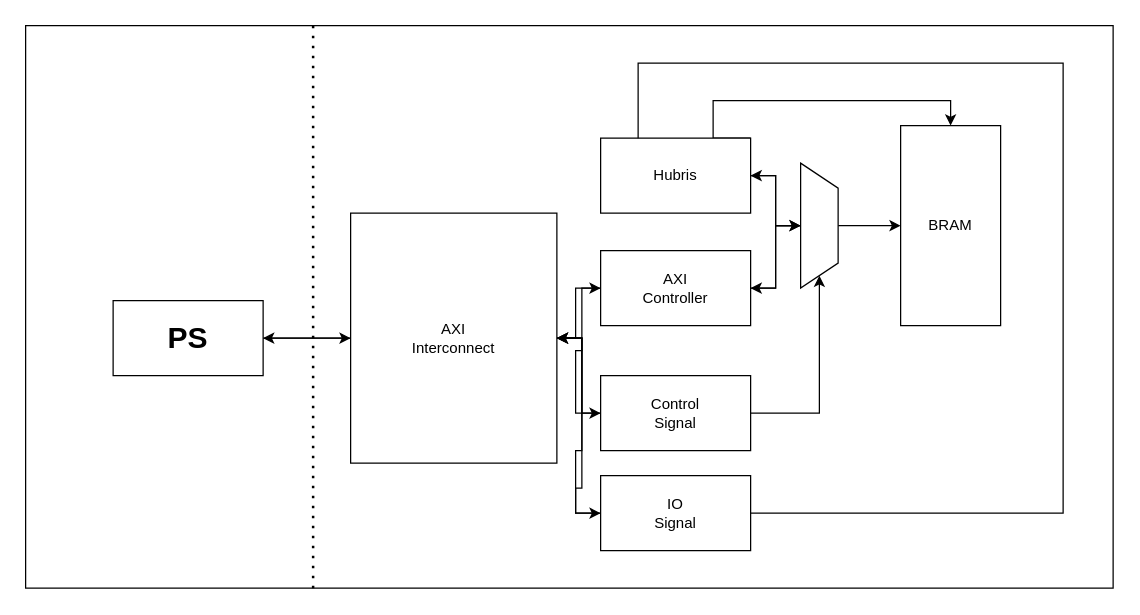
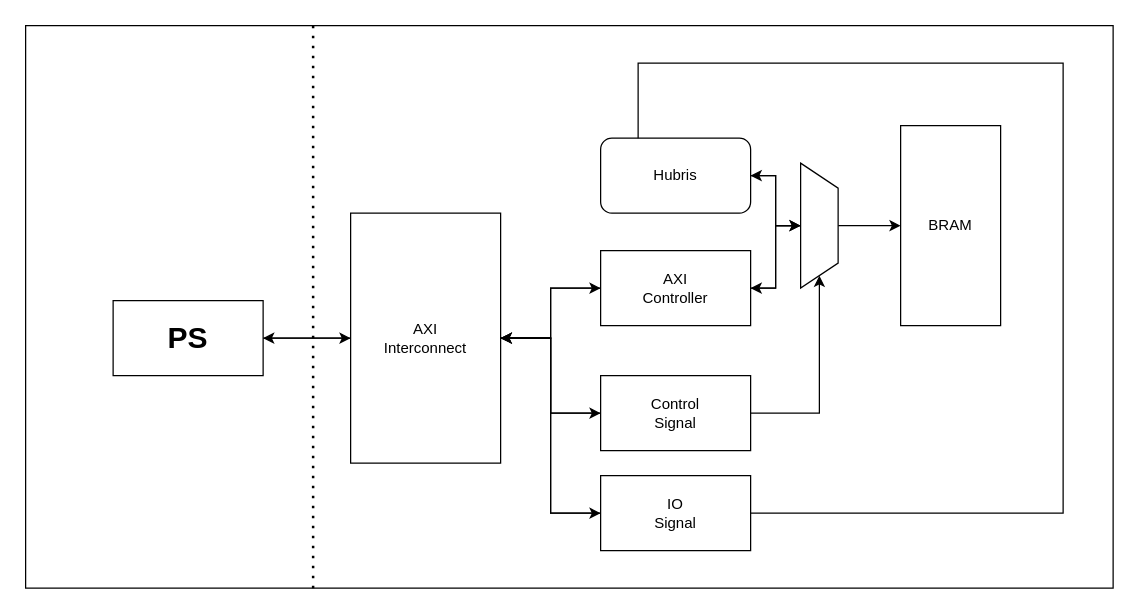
- <mxCell id="5" style="edgeStyle=orthogonalEdgeStyle;rounded=0;orthogonalLoop=1;jettySize=auto;html=1;exitX=1;exitY=0;exitDx=0;exitDy=0;entryX=0.5;entryY=0;entryDx=0;entryDy=0;" edge="1" parent="1" source="6" target="3"><mxGeometry relative="1" as="geometry"><Array as="points"><mxPoint x="570" y="110" /><mxPoint x="570" y="80" /><mxPoint x="760" y="80" /></Array></mxGeometry></mxCell>
- <mxCell id="6" value="Hubris" style="rounded=0;whiteSpace=wrap;html=1;" vertex="1" parent="1"><mxGeometry x="480" y="110" width="120" height="60" as="geometry" /></mxCell>
+ <mxCell id="6" value="Hubris" style="whiteSpace=wrap;html=1;rounded=1;" vertex="1" parent="1"><mxGeometry x="480" y="110" width="120" height="60" as="geometry" /></mxCell>
- <mxCell id="11" value="AXI&lt;div&gt;Interconnect&lt;/div&gt;" style="rounded=0;whiteSpace=wrap;html=1;" vertex="1" parent="1"><mxGeometry x="280" y="170" width="165" height="200" as="geometry" /></mxCell>
+ <mxCell id="11" value="AXI&lt;div&gt;Interconnect&lt;/div&gt;" style="rounded=0;whiteSpace=wrap;html=1;" vertex="1" parent="1"><mxGeometry x="280" y="170" width="120" height="200" as="geometry" /></mxCell>
